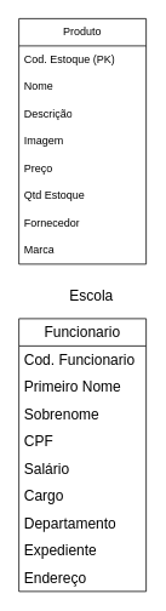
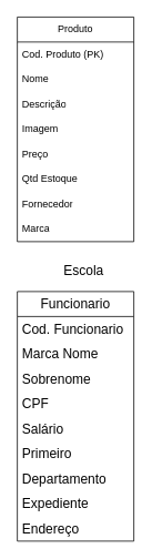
- <mxCell id="3" value="Cod. Estoque (PK)" style="text;strokeColor=none;fillColor=none;align=left;verticalAlign=middle;spacingLeft=4;spacingRight=4;overflow=hidden;points=[[0,0.5],[1,0.5]];portConstraint=eastwest;rotatable=0;whiteSpace=wrap;html=1;" vertex="1" parent="2"><mxGeometry y="30" width="140" height="30" as="geometry" /></mxCell>
+ <mxCell id="3" value="Cod. Produto (PK)" style="text;strokeColor=none;fillColor=none;align=left;verticalAlign=middle;spacingLeft=4;spacingRight=4;overflow=hidden;points=[[0,0.5],[1,0.5]];portConstraint=eastwest;rotatable=0;whiteSpace=wrap;html=1;" vertex="1" parent="2"><mxGeometry y="30" width="140" height="30" as="geometry" /></mxCell>
- <mxCell id="13" value="Primeiro Nome" style="text;strokeColor=none;fillColor=none;align=left;verticalAlign=middle;spacingLeft=4;spacingRight=4;overflow=hidden;points=[[0,0.5],[1,0.5]];portConstraint=eastwest;rotatable=0;whiteSpace=wrap;html=1;fontSize=16;" vertex="1" parent="11"><mxGeometry y="60" width="140" height="30" as="geometry" /></mxCell>
+ <mxCell id="13" value="Marca Nome" style="text;strokeColor=none;fillColor=none;align=left;verticalAlign=middle;spacingLeft=4;spacingRight=4;overflow=hidden;points=[[0,0.5],[1,0.5]];portConstraint=eastwest;rotatable=0;whiteSpace=wrap;html=1;fontSize=16;" vertex="1" parent="11"><mxGeometry y="60" width="140" height="30" as="geometry" /></mxCell>
- <mxCell id="17" value="Cargo" style="text;strokeColor=none;fillColor=none;align=left;verticalAlign=middle;spacingLeft=4;spacingRight=4;overflow=hidden;points=[[0,0.5],[1,0.5]];portConstraint=eastwest;rotatable=0;whiteSpace=wrap;html=1;fontSize=16;" vertex="1" parent="11"><mxGeometry y="180" width="140" height="30" as="geometry" /></mxCell>
+ <mxCell id="17" value="Primeiro" style="text;strokeColor=none;fillColor=none;align=left;verticalAlign=middle;spacingLeft=4;spacingRight=4;overflow=hidden;points=[[0,0.5],[1,0.5]];portConstraint=eastwest;rotatable=0;whiteSpace=wrap;html=1;fontSize=16;" vertex="1" parent="11"><mxGeometry y="180" width="140" height="30" as="geometry" /></mxCell>
